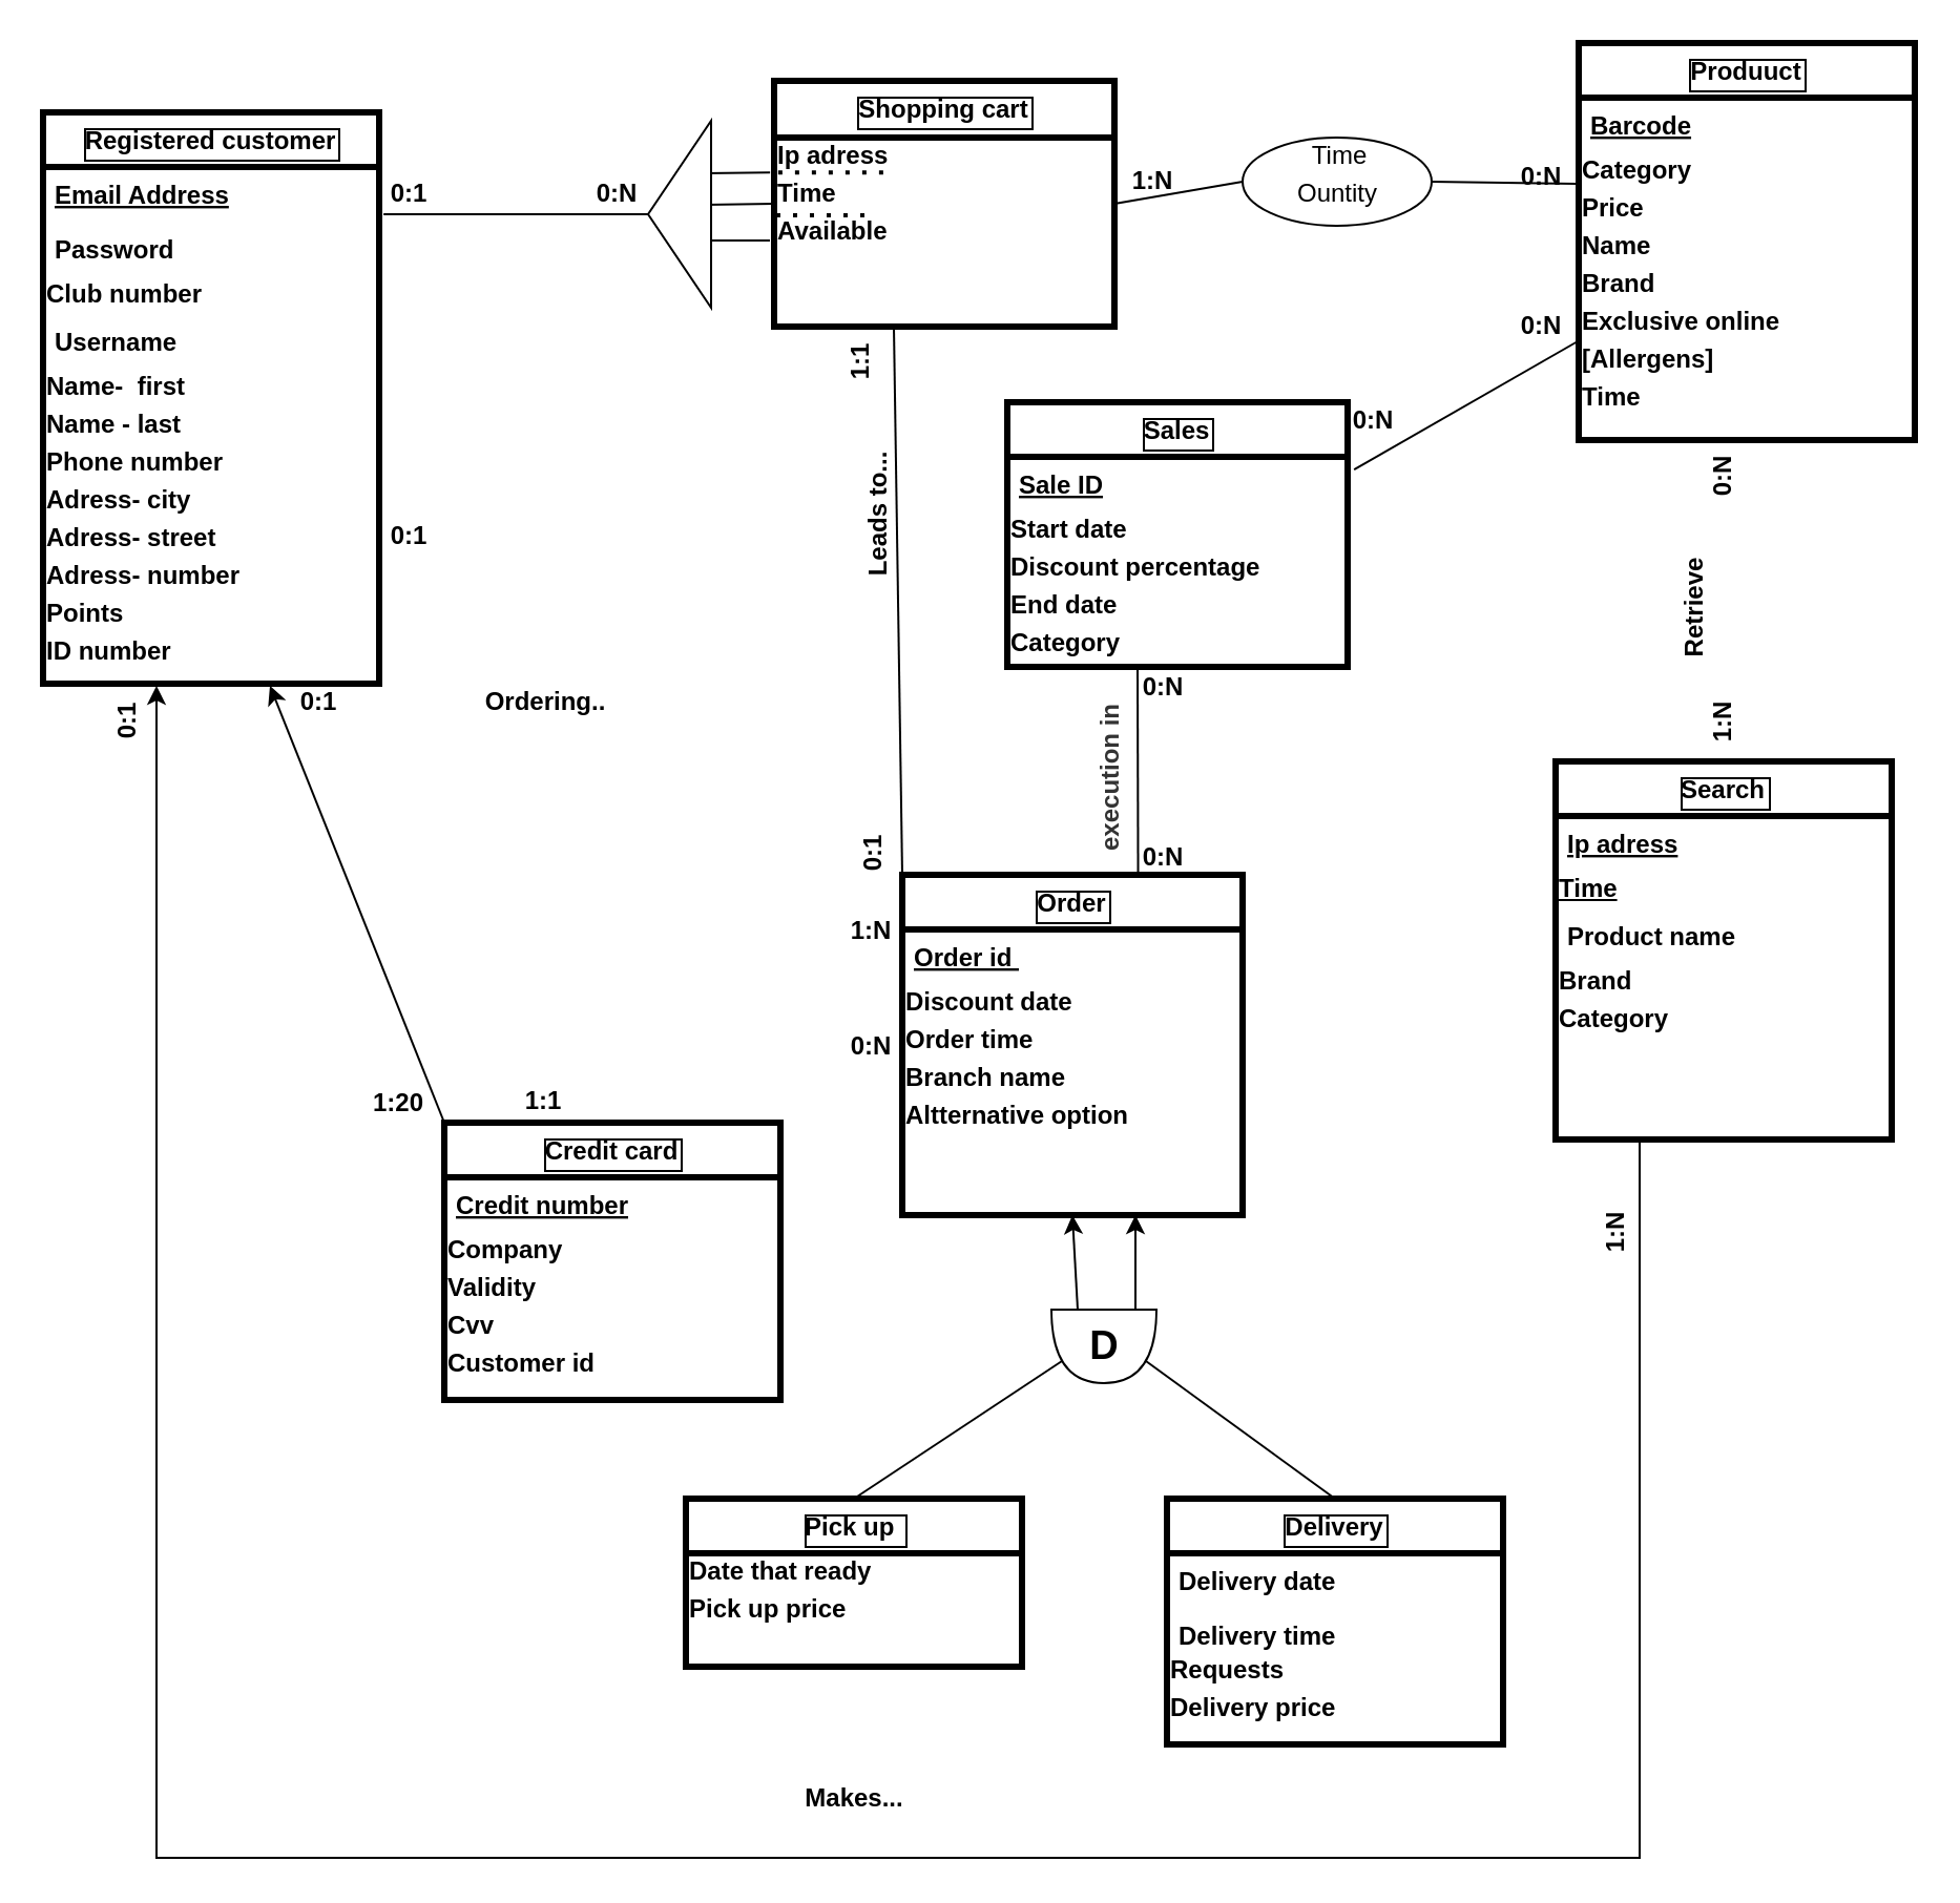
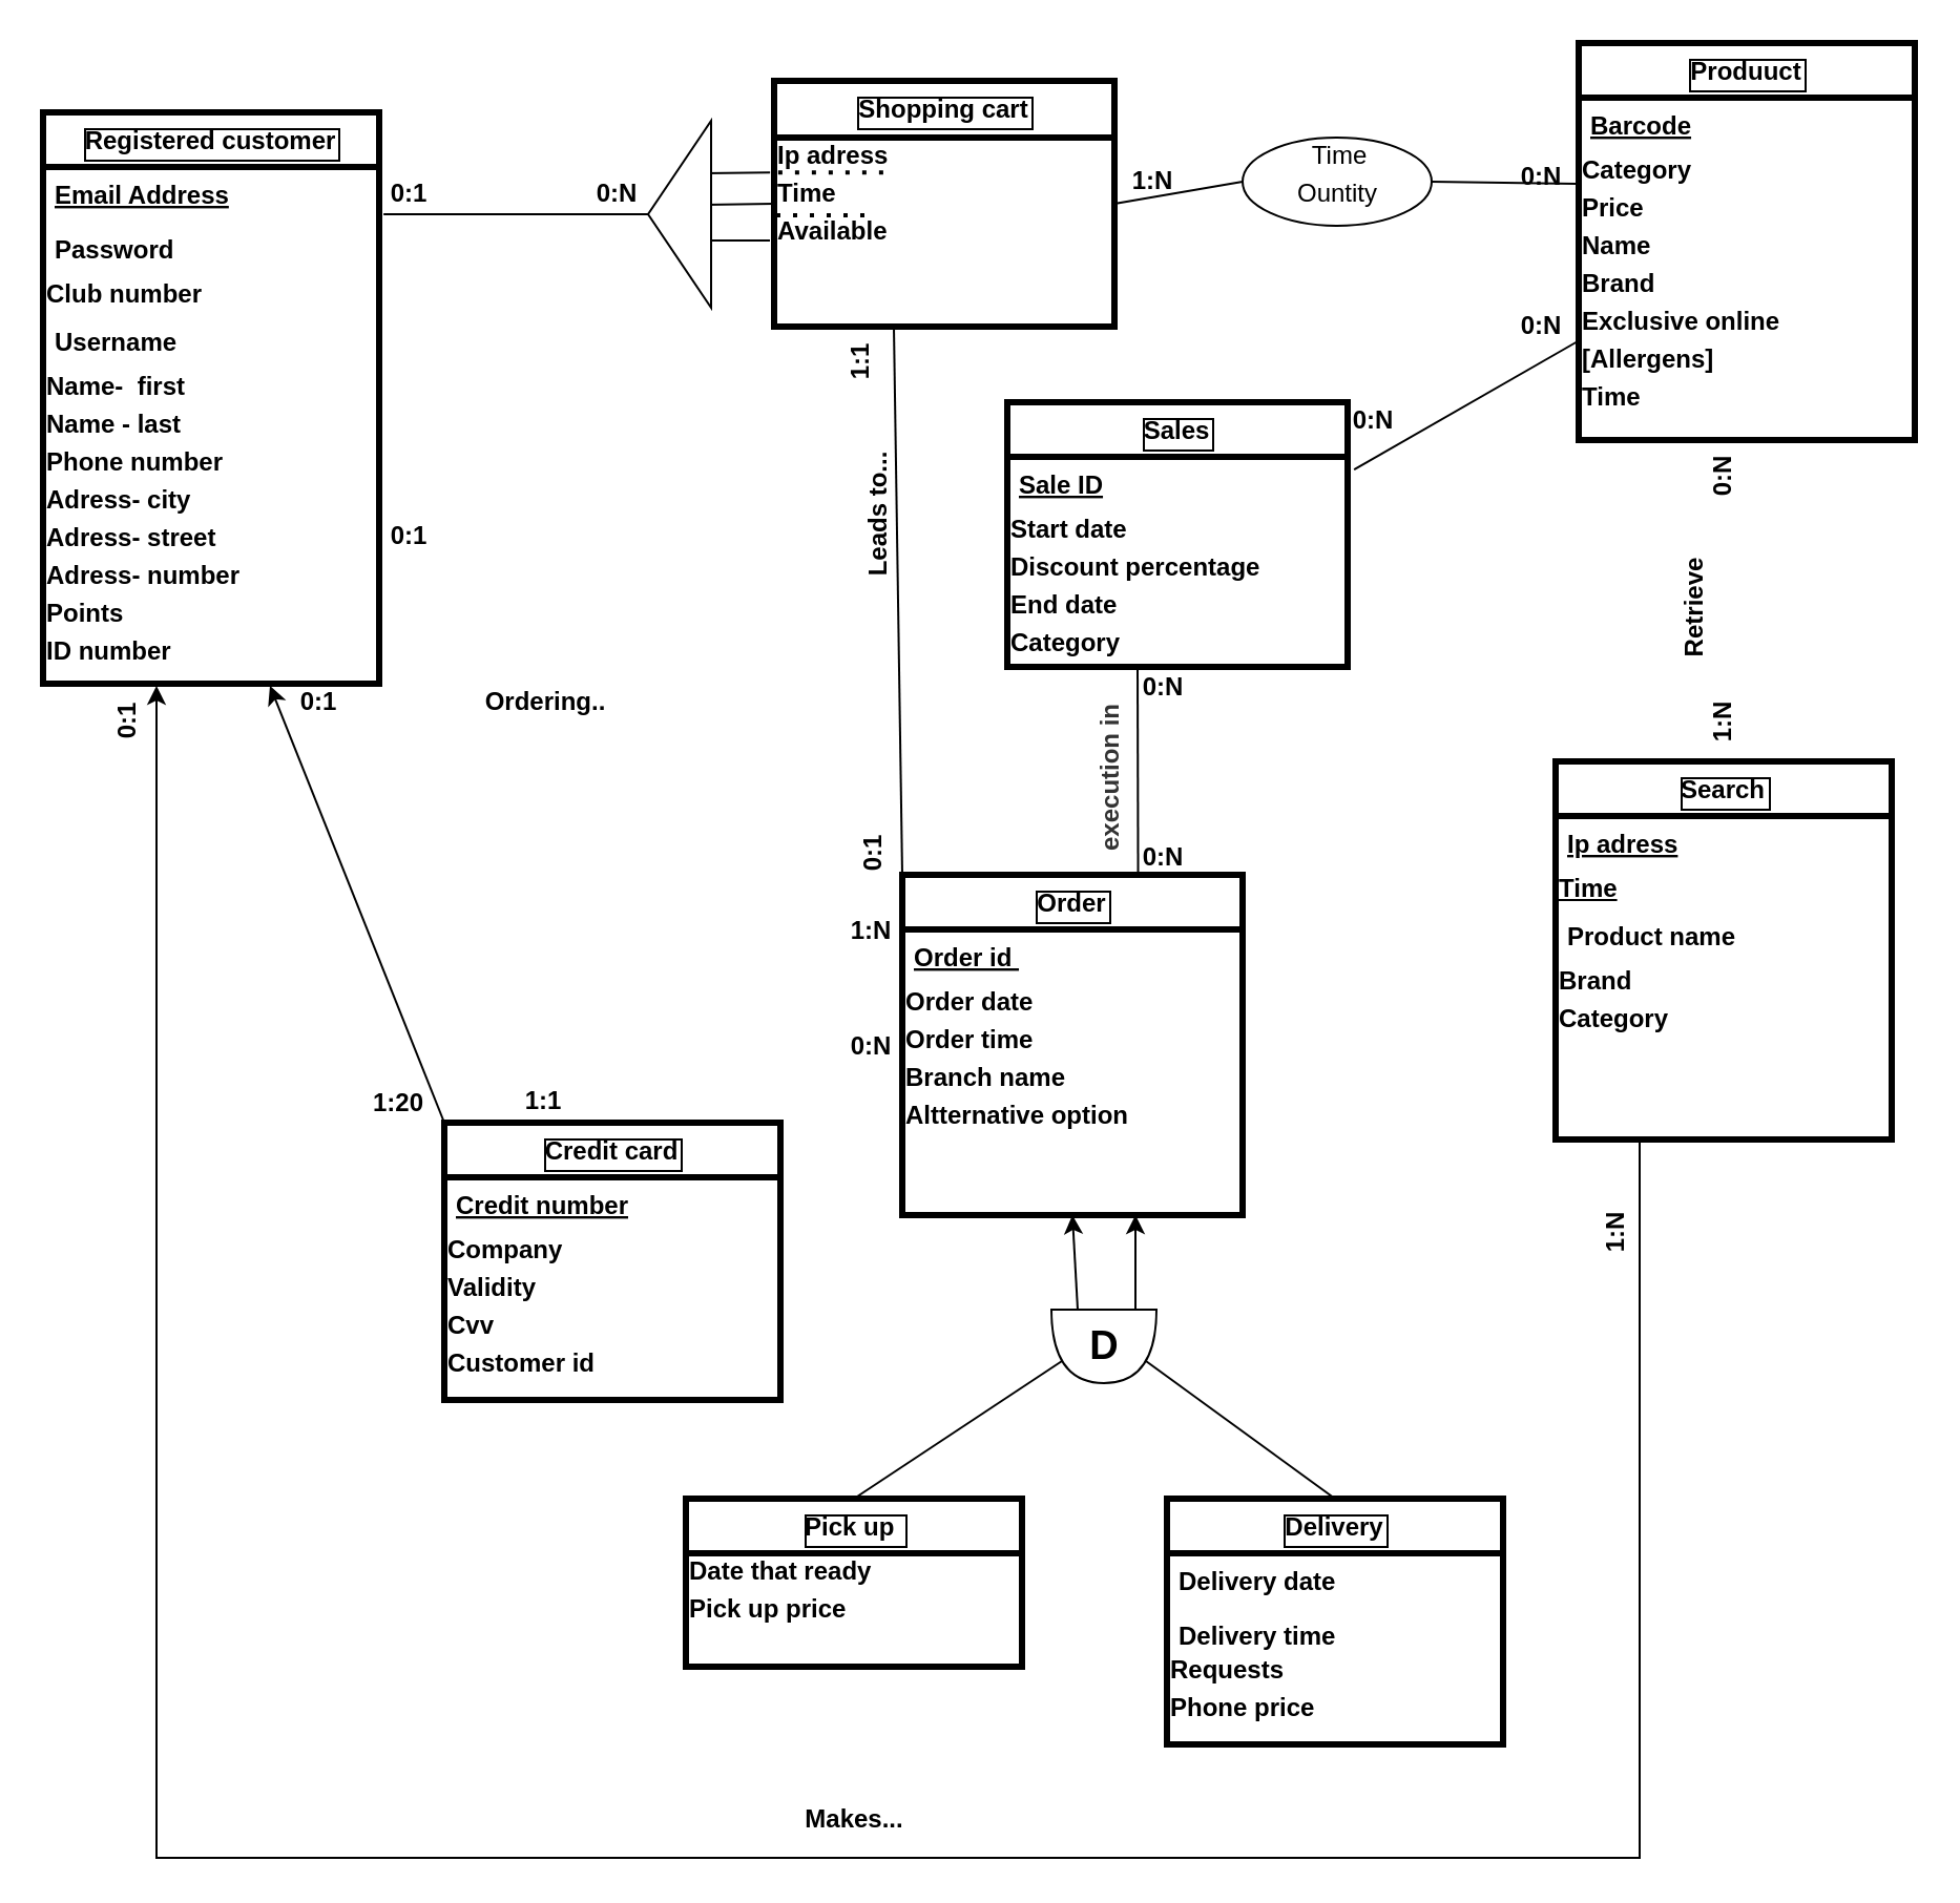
- <mxCell id="31" value="Discount date" style="text;html=1;align=left;verticalAlign=middle;resizable=0;points=[];autosize=1;fontColor=#000000;fontStyle=1" parent="29" vertex="1"><mxGeometry y="52" width="162" height="18" as="geometry" /></mxCell>
+ <mxCell id="31" value="Order date" style="text;html=1;align=left;verticalAlign=middle;resizable=0;points=[];autosize=1;fontColor=#000000;fontStyle=1" parent="29" vertex="1"><mxGeometry y="52" width="162" height="18" as="geometry" /></mxCell>
- <mxCell id="28" value="&lt;b&gt;Delivery price&lt;/b&gt;" style="text;html=1;align=left;verticalAlign=middle;resizable=0;points=[];autosize=1;" parent="24" vertex="1"><mxGeometry y="91" width="160" height="18" as="geometry" /></mxCell>
+ <mxCell id="28" value="&lt;b&gt;Phone price&lt;/b&gt;" style="text;html=1;align=left;verticalAlign=middle;resizable=0;points=[];autosize=1;" parent="24" vertex="1"><mxGeometry y="91" width="160" height="18" as="geometry" /></mxCell>
- <mxCell id="78" value="Makes..." style="text;html=1;align=center;verticalAlign=middle;resizable=0;points=[];autosize=1;fontStyle=1" parent="1" vertex="1"><mxGeometry x="374" y="847" width="63" height="18" as="geometry" /></mxCell>
+ <mxCell id="78" value="Makes..." style="text;html=1;align=center;verticalAlign=middle;resizable=0;points=[];autosize=1;fontStyle=1" parent="1" vertex="1"><mxGeometry x="374" y="857" width="63" height="18" as="geometry" /></mxCell>
